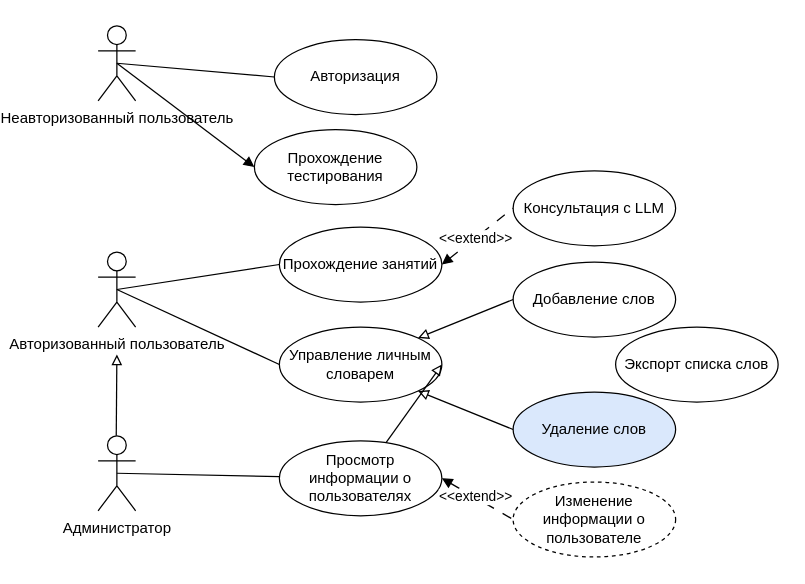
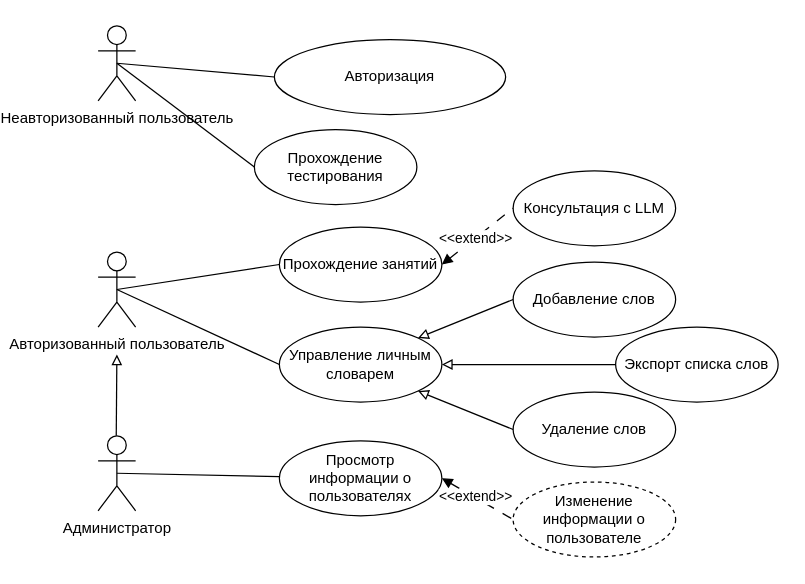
- <mxCell id="10" value="Авторизация" style="ellipse;whiteSpace=wrap;html=1;" vertex="1" parent="1"><mxGeometry x="161" y="31" width="130" height="60" as="geometry" /></mxCell>
+ <mxCell id="10" value="Авторизация" style="ellipse;whiteSpace=wrap;html=1;" vertex="1" parent="1"><mxGeometry x="161" y="31" width="185" height="60" as="geometry" /></mxCell>
- <mxCell id="6" value="" style="endArrow=block;html=1;rounded=0;exitX=0.5;exitY=0.5;exitDx=0;exitDy=0;exitPerimeter=0;entryX=0;entryY=0.5;entryDx=0;entryDy=0;" edge="1" parent="1" source="2" target="9"><mxGeometry width="50" height="50" relative="1" as="geometry"><mxPoint x="220" y="305" as="sourcePoint" /><mxPoint x="130" y="125" as="targetPoint" /></mxGeometry></mxCell>
+ <mxCell id="6" value="" style="endArrow=none;html=1;rounded=0;exitX=0.5;exitY=0.5;exitDx=0;exitDy=0;exitPerimeter=0;entryX=0;entryY=0.5;entryDx=0;entryDy=0;" edge="1" parent="1" source="2" target="9"><mxGeometry width="50" height="50" relative="1" as="geometry"><mxPoint x="220" y="305" as="sourcePoint" /><mxPoint x="130" y="125" as="targetPoint" /></mxGeometry></mxCell>
- <mxCell id="27" value="" style="endArrow=none;html=1;rounded=0;exitX=1;exitY=0.5;exitDx=0;exitDy=0;startArrow=block;startFill=0;" edge="1" parent="1" source="7" target="18"><mxGeometry width="50" height="50" relative="1" as="geometry"><mxPoint x="578" y="414" as="sourcePoint" /><mxPoint x="654" y="383" as="targetPoint" /></mxGeometry></mxCell>
+ <mxCell id="27" value="" style="endArrow=none;html=1;rounded=0;entryX=0;entryY=0.5;entryDx=0;entryDy=0;exitX=1;exitY=0.5;exitDx=0;exitDy=0;startArrow=block;startFill=0;" edge="1" parent="1" source="7" target="26"><mxGeometry width="50" height="50" relative="1" as="geometry"><mxPoint x="578" y="414" as="sourcePoint" /><mxPoint x="654" y="383" as="targetPoint" /></mxGeometry></mxCell>
- <mxCell id="14" value="Удаление слов" style="ellipse;whiteSpace=wrap;html=1;fillColor=#dae8fc;" vertex="1" parent="1"><mxGeometry x="352" y="313" width="130" height="60" as="geometry" /></mxCell>
+ <mxCell id="14" value="Удаление слов" style="ellipse;whiteSpace=wrap;html=1;" vertex="1" parent="1"><mxGeometry x="352" y="313" width="130" height="60" as="geometry" /></mxCell>
